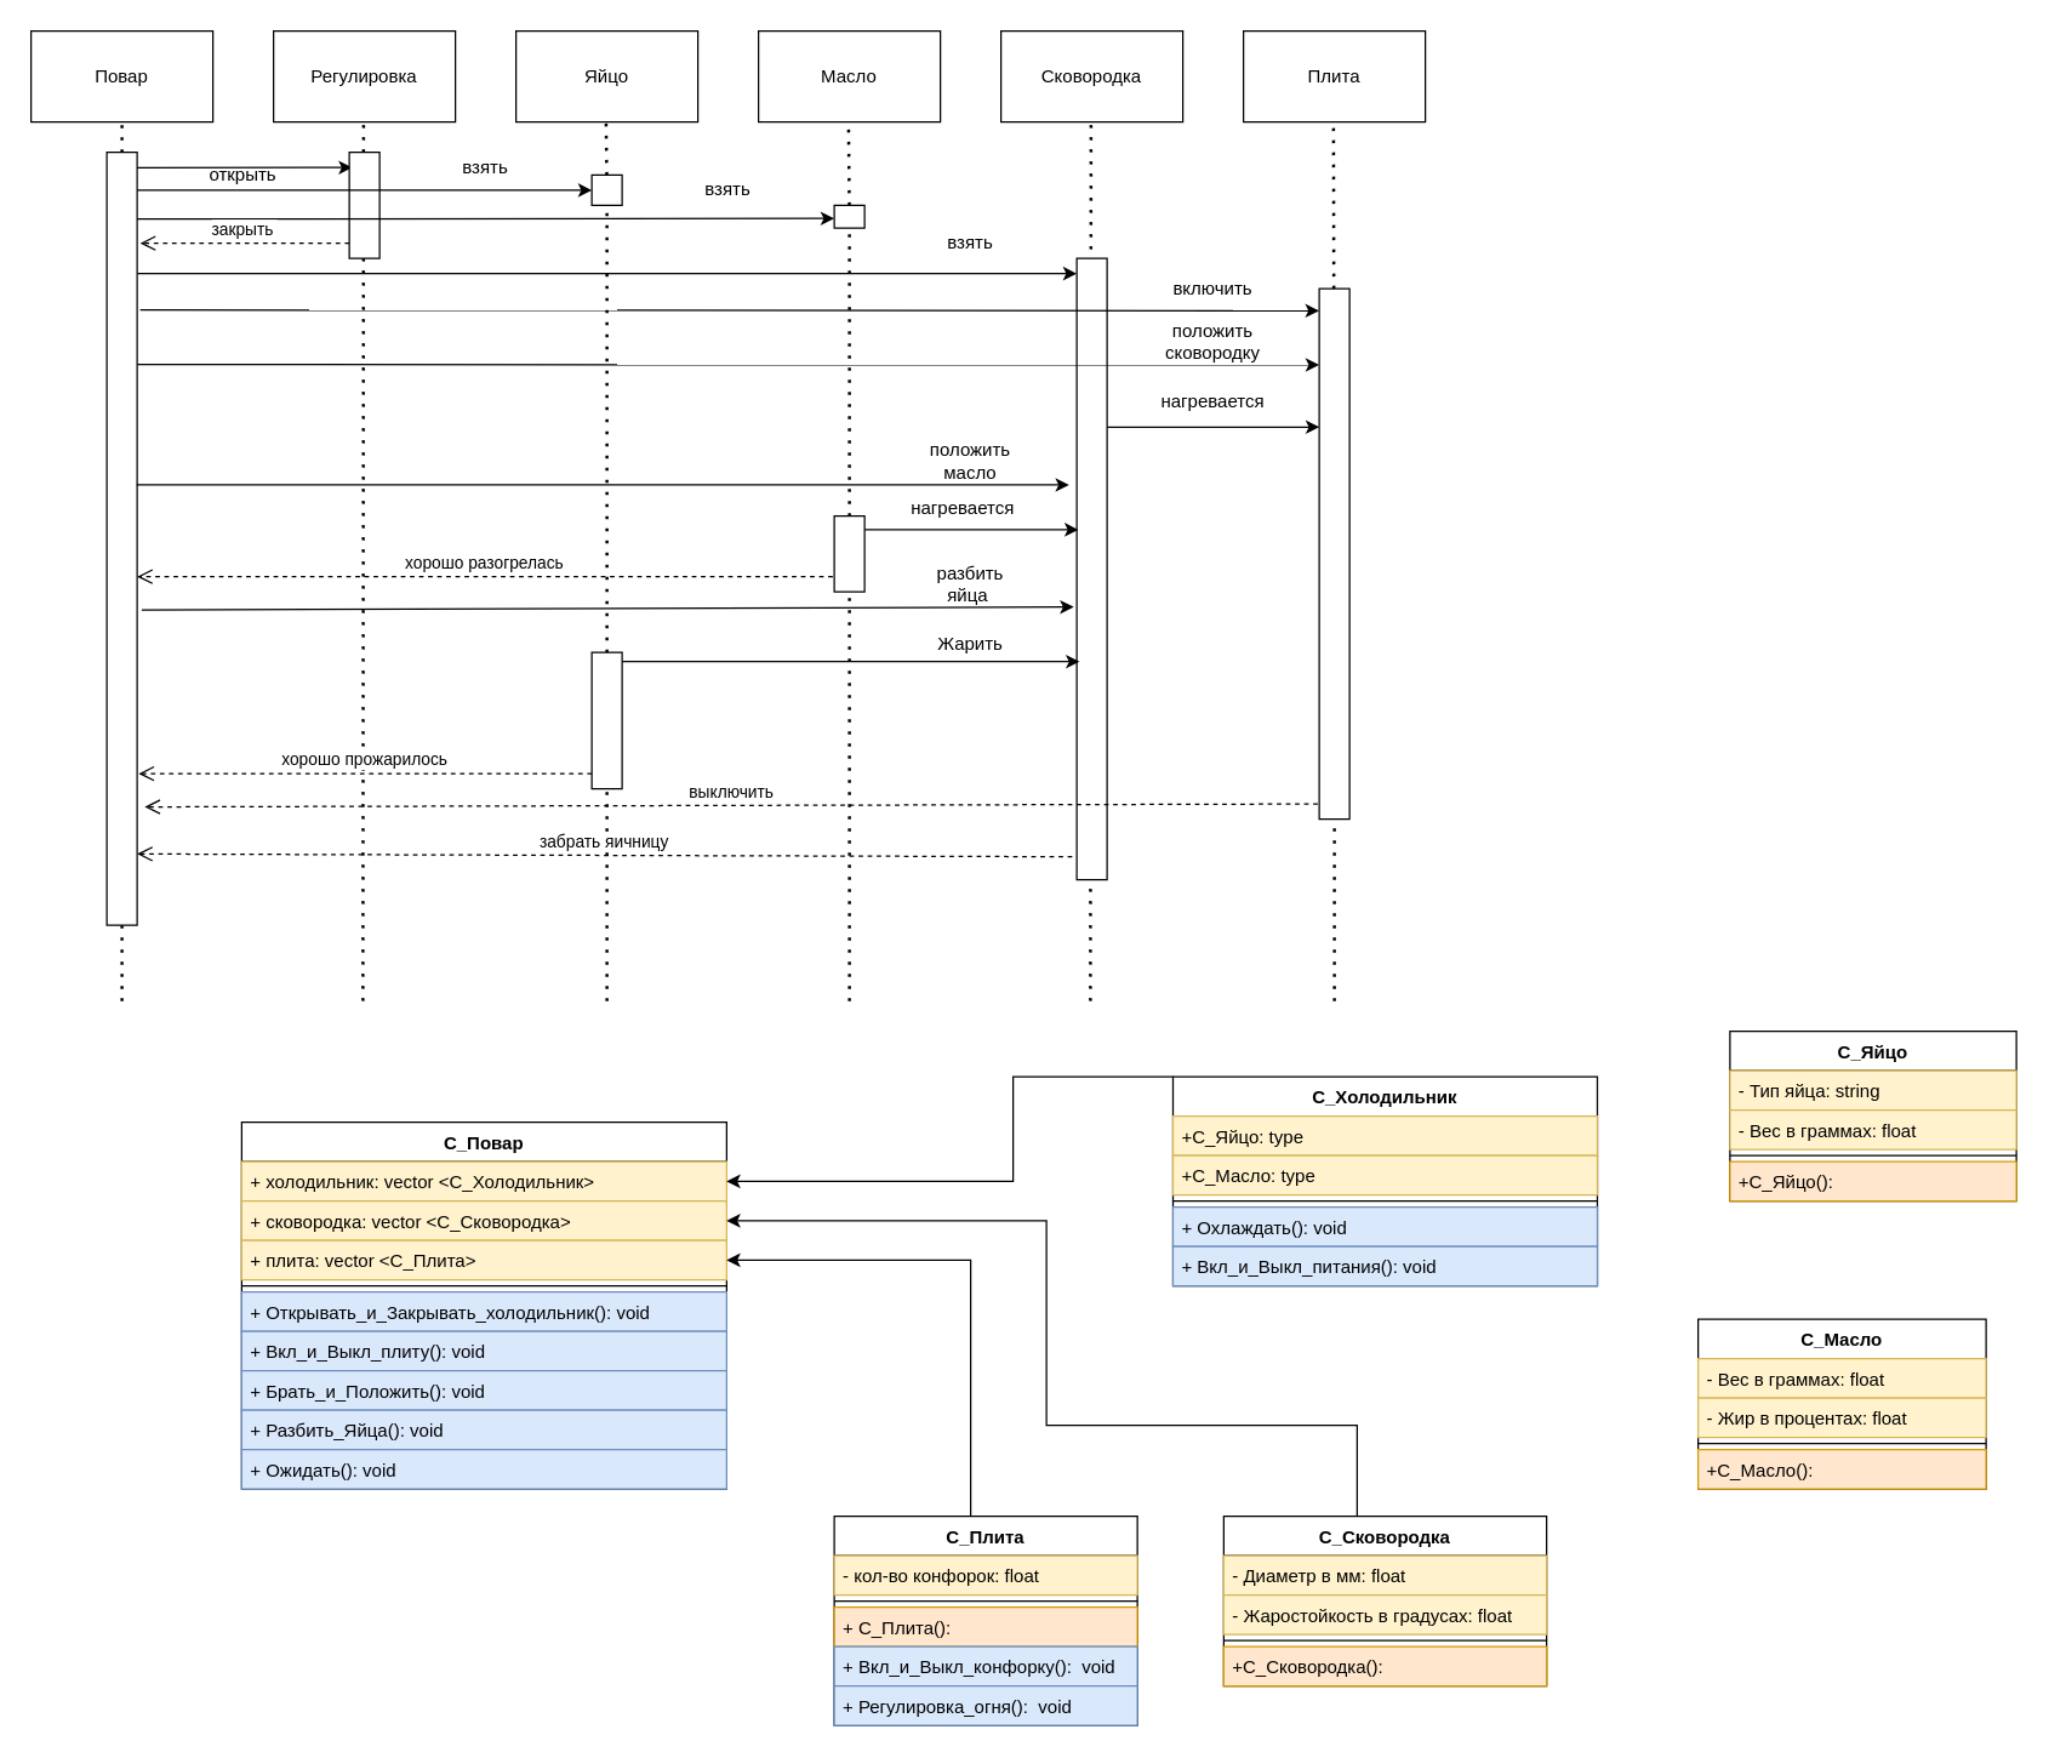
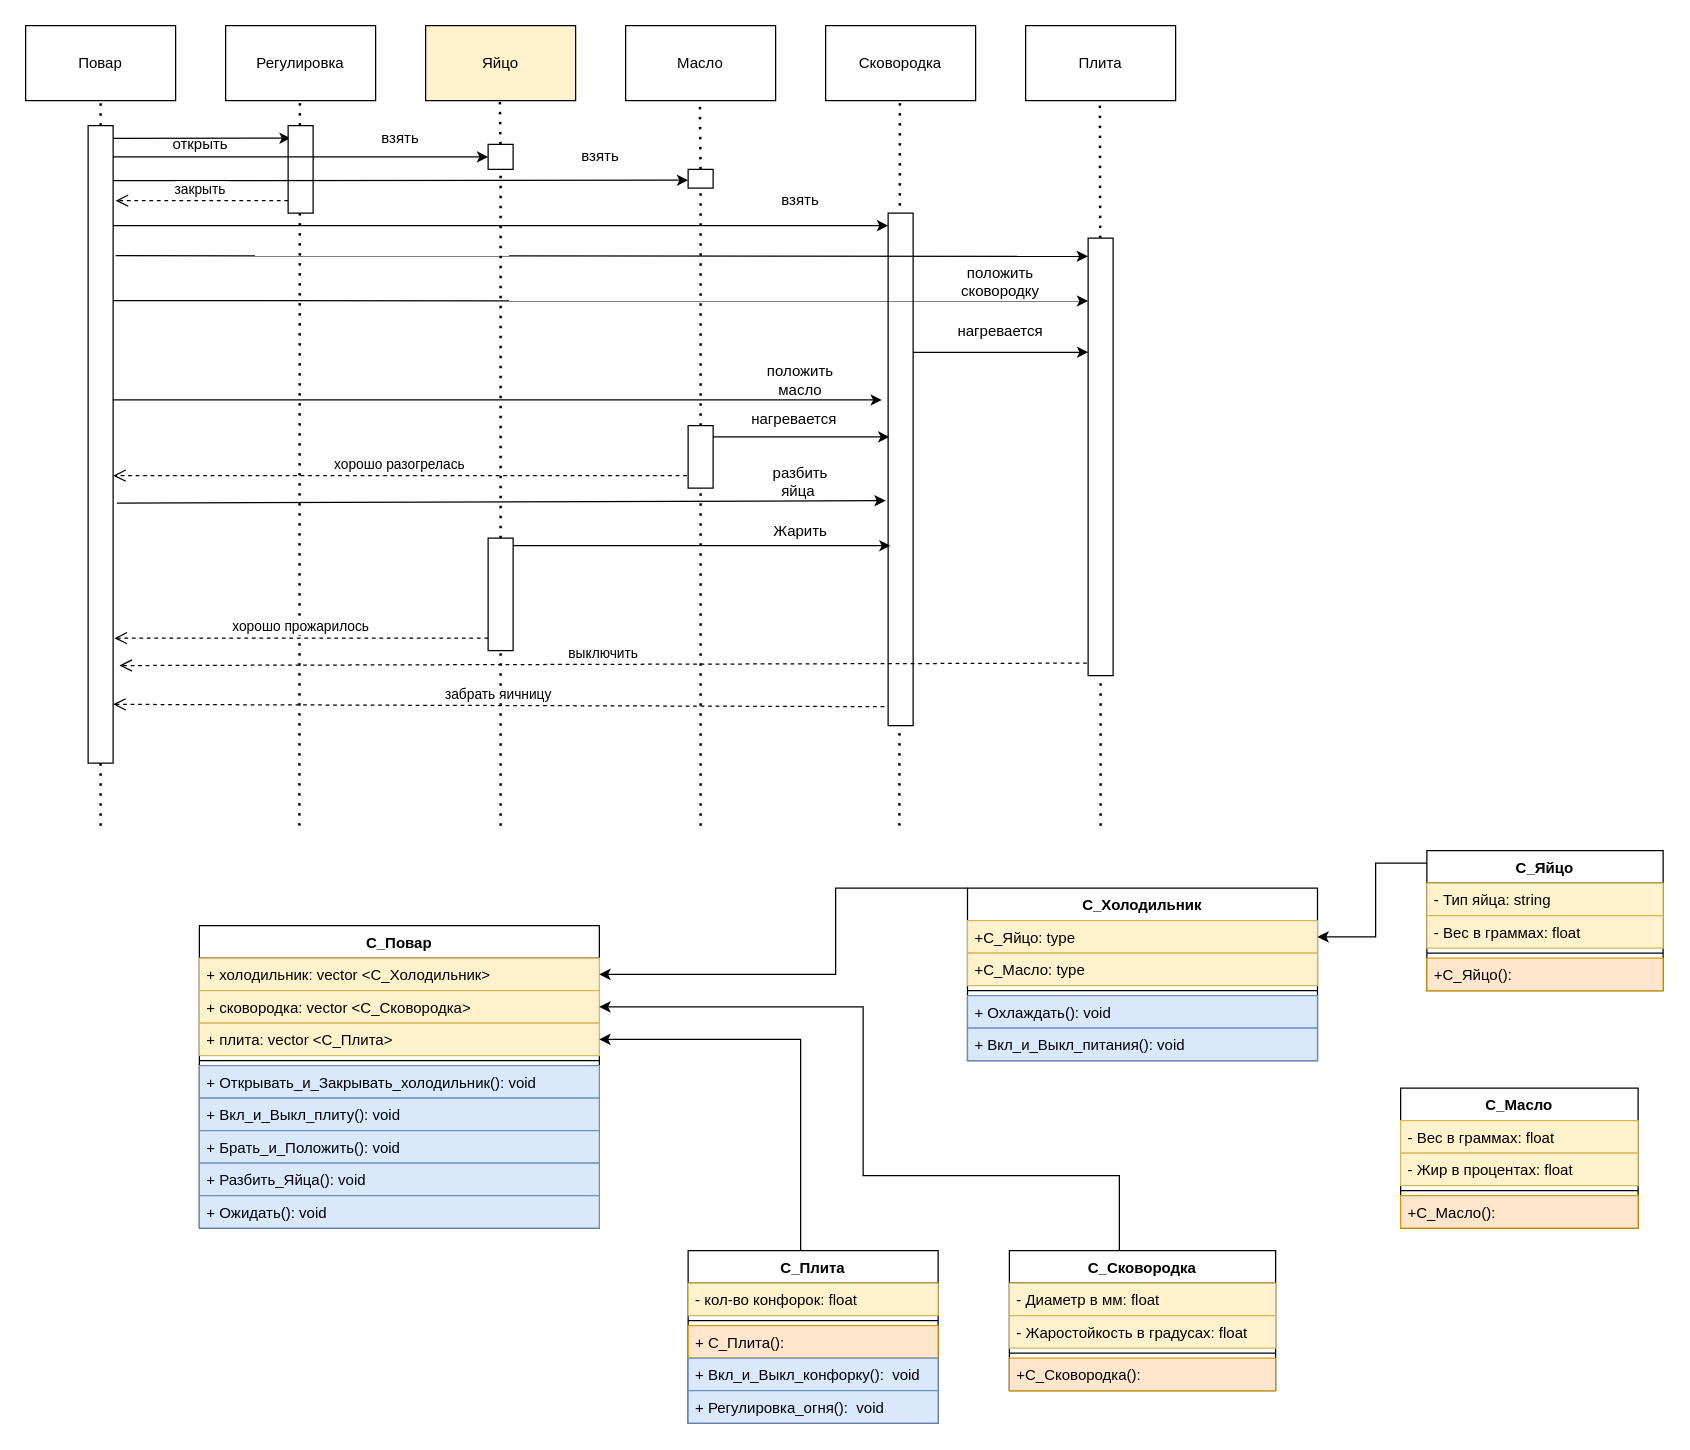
- <mxCell id="5" value="Яйцо" style="rounded=0;whiteSpace=wrap;html=1;" parent="1" vertex="1"><mxGeometry x="340" y="20" width="120" height="60" as="geometry" /></mxCell>
+ <mxCell id="5" value="Яйцо" style="rounded=0;whiteSpace=wrap;html=1;fillColor=#fff2cc;" parent="1" vertex="1"><mxGeometry x="340" y="20" width="120" height="60" as="geometry" /></mxCell>
- <mxCell id="34" value="включить" style="text;html=1;strokeColor=none;fillColor=none;align=center;verticalAlign=middle;whiteSpace=wrap;rounded=0;" parent="1" vertex="1"><mxGeometry x="780" y="180" width="40" height="20" as="geometry" /></mxCell>
+ <mxCell id="77" value="" style="edgeStyle=orthogonalEdgeStyle;rounded=0;orthogonalLoop=1;jettySize=auto;html=1;entryX=1;entryY=0.5;entryDx=0;entryDy=0;" parent="1" source="78" target="66" edge="1"><mxGeometry relative="1" as="geometry"><Array as="points"><mxPoint x="1100" y="690" /><mxPoint x="1100" y="749" /></Array></mxGeometry></mxCell>
